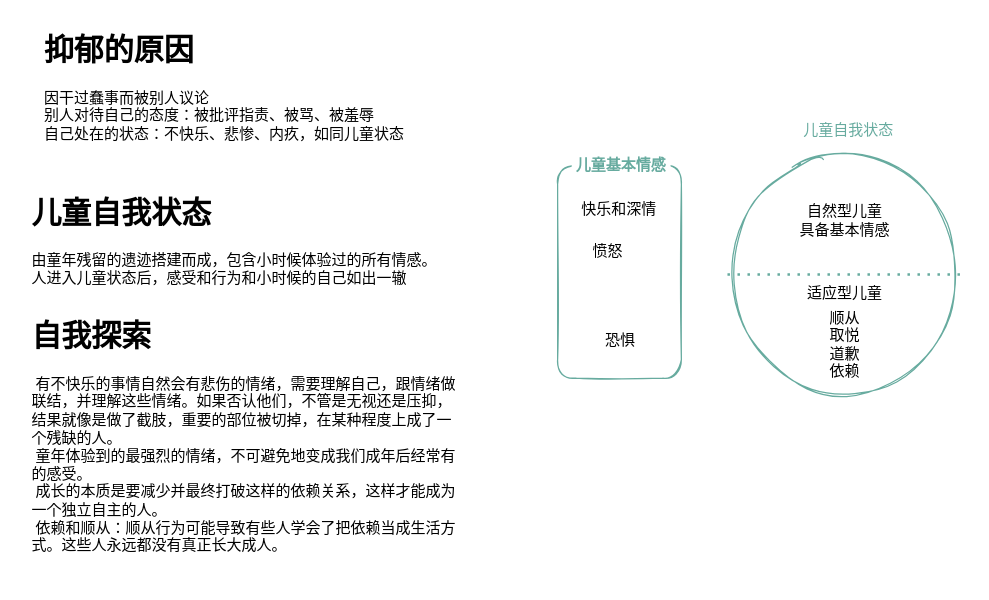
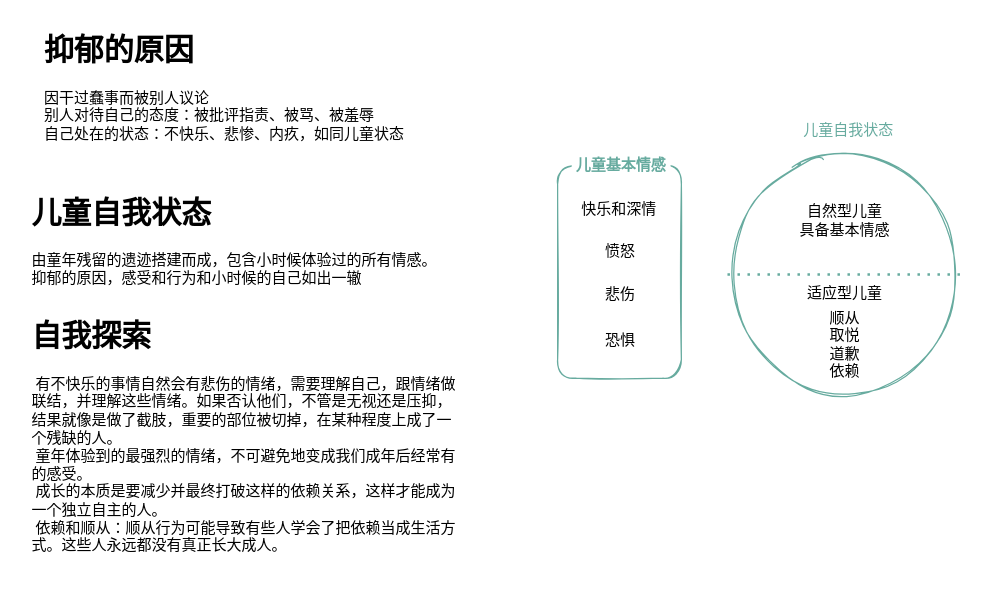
- <mxCell id="4" value="&lt;h1&gt;儿童自我状态&lt;/h1&gt;&lt;div&gt;由童年残留的遗迹搭建而成，包含小时候体验过的所有情感。&lt;/div&gt;&lt;div&gt;人进入儿童状态后，感受和行为和小时候的自己如出一辙&lt;/div&gt;" style="text;html=1;strokeColor=none;fillColor=none;spacing=5;spacingTop=-20;whiteSpace=wrap;overflow=hidden;rounded=0;" vertex="1" parent="1"><mxGeometry x="20" y="150" width="354" height="119" as="geometry" /></mxCell>
+ <mxCell id="4" value="&lt;h1&gt;儿童自我状态&lt;/h1&gt;&lt;div&gt;由童年残留的遗迹搭建而成，包含小时候体验过的所有情感。&lt;/div&gt;&lt;div&gt;抑郁的原因，感受和行为和小时候的自己如出一辙&lt;/div&gt;" style="text;html=1;strokeColor=none;fillColor=none;spacing=5;spacingTop=-20;whiteSpace=wrap;overflow=hidden;rounded=0;" vertex="1" parent="1"><mxGeometry x="20" y="150" width="354" height="119" as="geometry" /></mxCell>
- <mxCell id="7" value="愤怒" style="text;html=1;strokeColor=none;fillColor=none;align=center;verticalAlign=middle;whiteSpace=wrap;rounded=0;sketch=1;" vertex="1" parent="1"><mxGeometry x="449" y="187" width="74" height="28" as="geometry" /></mxCell>
+ <mxCell id="7" value="愤怒" style="text;html=1;strokeColor=none;fillColor=none;align=center;verticalAlign=middle;whiteSpace=wrap;rounded=0;sketch=1;" vertex="1" parent="1"><mxGeometry x="459" y="187" width="74" height="28" as="geometry" /></mxCell>
+ <mxCell id="8" value="悲伤" style="text;html=1;strokeColor=none;fillColor=none;align=center;verticalAlign=middle;whiteSpace=wrap;rounded=0;sketch=1;" vertex="1" parent="1"><mxGeometry x="459" y="221" width="74" height="28" as="geometry" /></mxCell>
